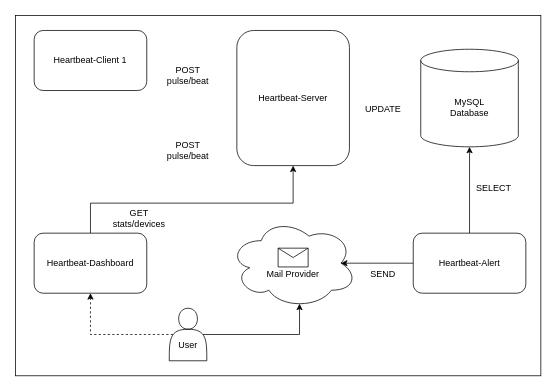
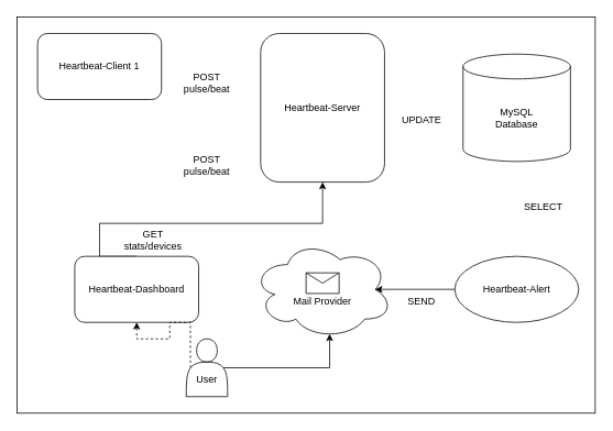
- <mxCell id="7" style="edgeStyle=orthogonalEdgeStyle;rounded=0;orthogonalLoop=1;jettySize=auto;html=1;entryX=0.5;entryY=1;entryDx=0;entryDy=0;entryPerimeter=0;" parent="1" source="9" target="5" edge="1"><mxGeometry relative="1" as="geometry"><mxPoint x="635" y="220" as="targetPoint" /></mxGeometry></mxCell>
- <mxCell id="17" value="Heartbeat-Dashboard" style="rounded=1;whiteSpace=wrap;html=1;" parent="1" vertex="1"><mxGeometry x="45" y="310" width="150" height="80" as="geometry" /></mxCell>
+ <mxCell id="17" value="Heartbeat-Dashboard" style="rounded=1;whiteSpace=wrap;html=1;" parent="1" vertex="1"><mxGeometry x="90" y="310" width="150" height="80" as="geometry" /></mxCell>
- <mxCell id="9" value="Heartbeat-Alert" style="rounded=1;whiteSpace=wrap;html=1;" parent="1" vertex="1"><mxGeometry x="550" y="310" width="150" height="80" as="geometry" /></mxCell>
+ <mxCell id="9" value="Heartbeat-Alert" style="ellipse;whiteSpace=wrap;html=1;" parent="1" vertex="1"><mxGeometry x="550" y="310" width="150" height="80" as="geometry" /></mxCell>
